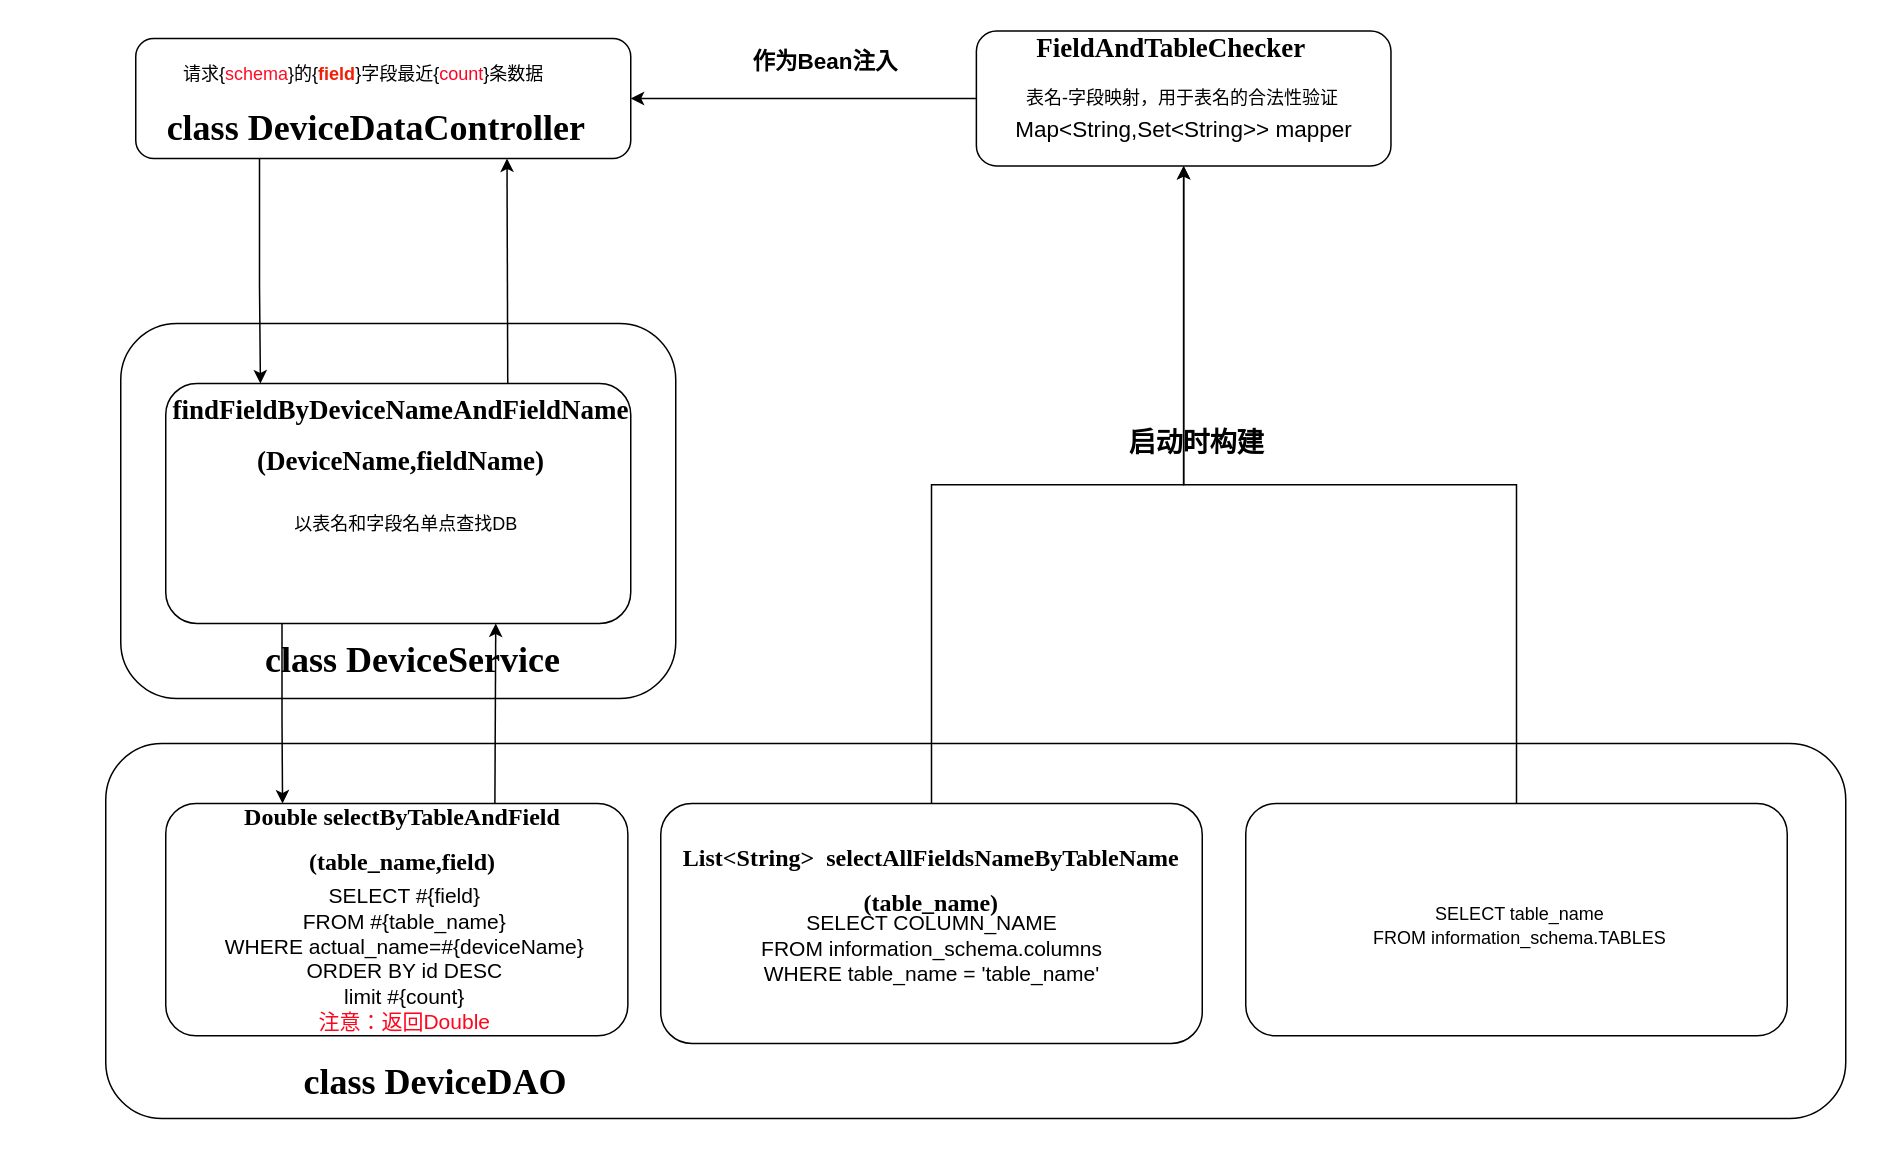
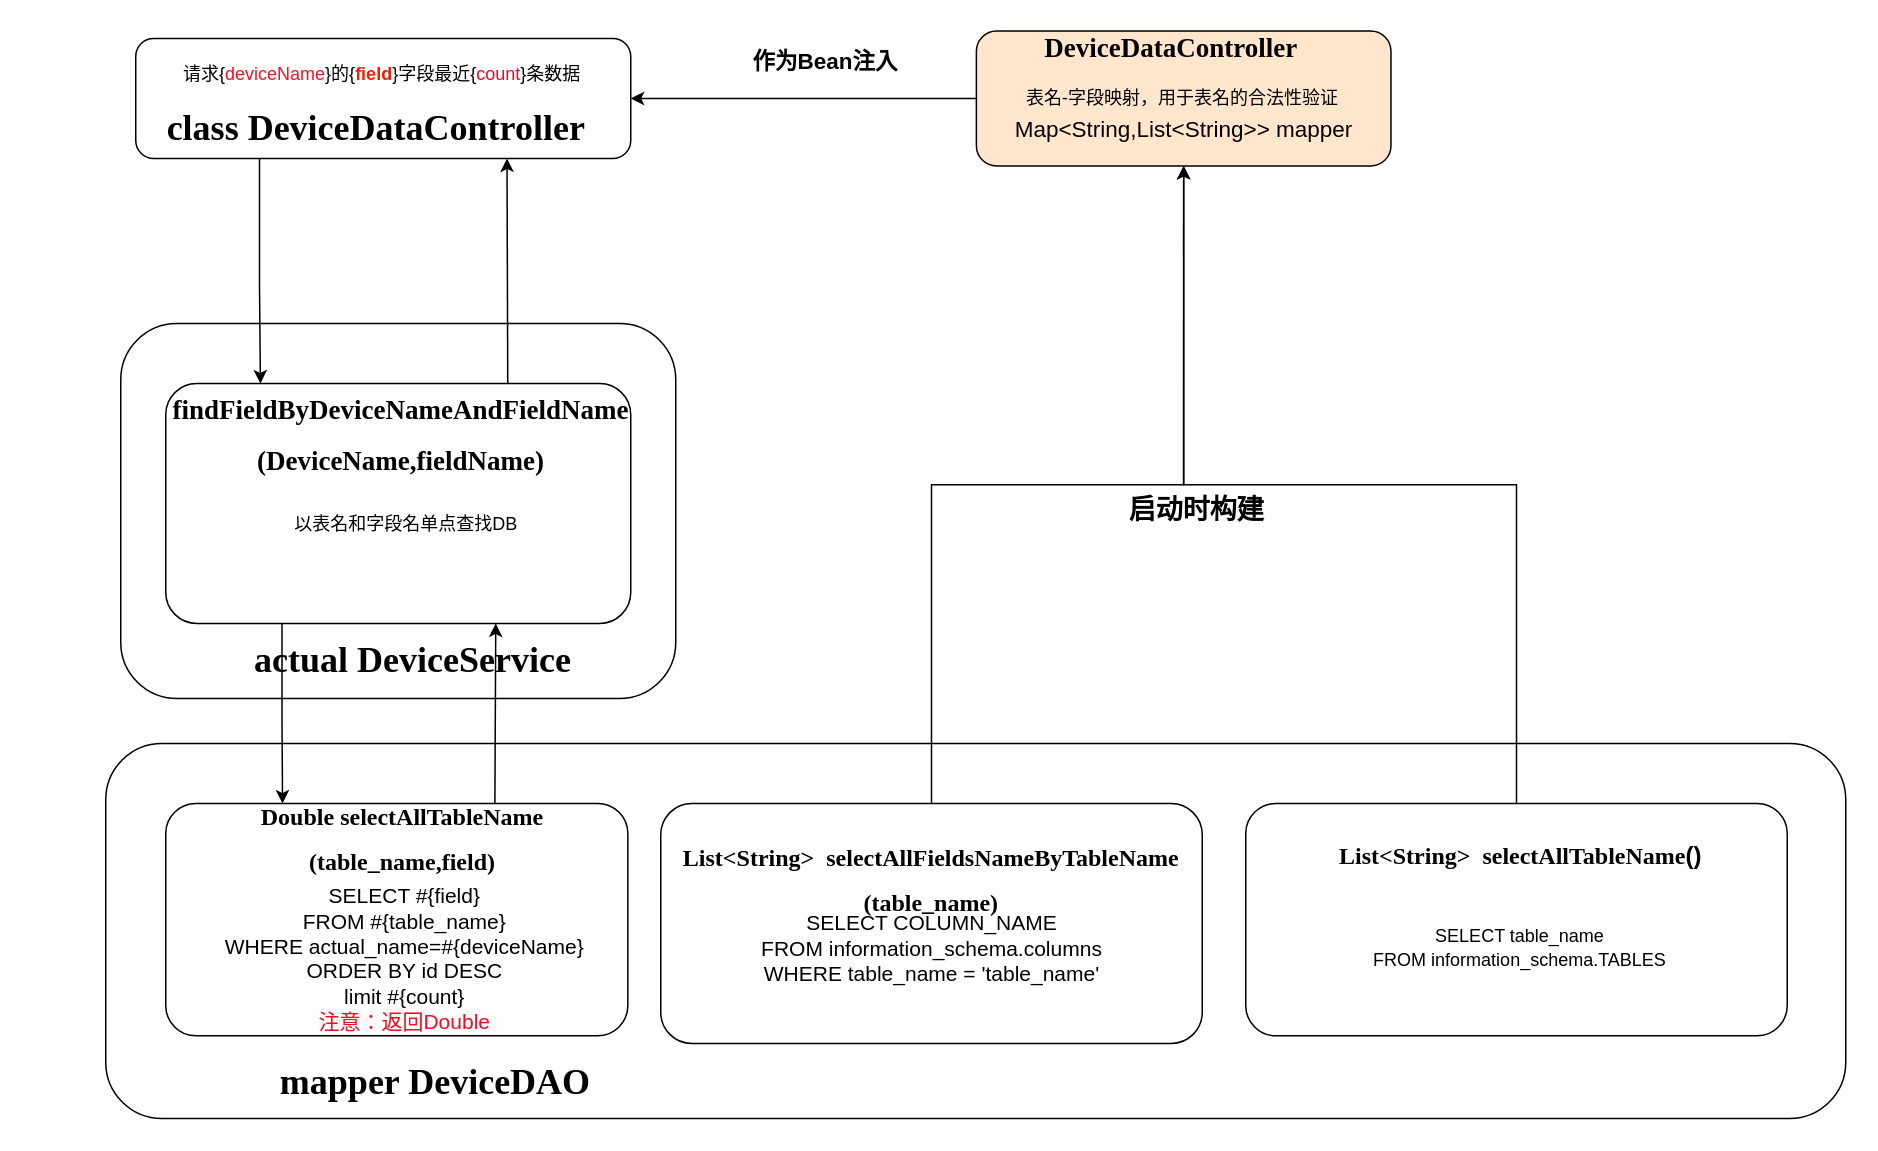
- <mxCell id="31" value="&lt;h1 style=&quot;border-color: var(--border-color); font-size: 18px;&quot;&gt;&lt;font face=&quot;Times New Roman&quot;&gt;FieldAndTableChecker&lt;/font&gt;&lt;/h1&gt;" style="text;html=1;strokeColor=none;fillColor=none;align=center;verticalAlign=middle;whiteSpace=wrap;rounded=0;fontSize=18;" parent="29" vertex="1"><mxGeometry x="8.39" y="0.001" width="272.932" height="23.54" as="geometry" /></mxCell>
+ <mxCell id="31" value="&lt;h1 style=&quot;border-color: var(--border-color); font-size: 18px;&quot;&gt;&lt;font face=&quot;Times New Roman&quot;&gt;DeviceDataController&lt;/font&gt;&lt;/h1&gt;" style="text;html=1;strokeColor=none;fillColor=none;align=center;verticalAlign=middle;whiteSpace=wrap;rounded=0;fontSize=18;" parent="29" vertex="1"><mxGeometry x="8.39" y="0.001" width="272.932" height="23.54" as="geometry" /></mxCell>
- <mxCell id="14" value="请求{&lt;font color=&quot;#ff0d25&quot;&gt;schema&lt;/font&gt;}的{&lt;b&gt;&lt;font color=&quot;#f21f07&quot;&gt;field&lt;/font&gt;&lt;/b&gt;}字段最近{&lt;font color=&quot;#ff0324&quot;&gt;count&lt;/font&gt;}条数据" style="text;whiteSpace=wrap;html=1;" parent="1" vertex="1"><mxGeometry x="120" y="35" width="270" height="30" as="geometry" /></mxCell>
+ <mxCell id="14" value="请求{&lt;font color=&quot;#ff0d25&quot;&gt;deviceName&lt;/font&gt;}的{&lt;b&gt;&lt;font color=&quot;#f21f07&quot;&gt;field&lt;/font&gt;&lt;/b&gt;}字段最近{&lt;font color=&quot;#ff0324&quot;&gt;count&lt;/font&gt;}条数据" style="text;whiteSpace=wrap;html=1;" parent="1" vertex="1"><mxGeometry x="120" y="35" width="270" height="30" as="geometry" /></mxCell>
- <mxCell id="30" value="表名-字段映射，用于表名的合法性验证" style="rounded=1;whiteSpace=wrap;html=1;" parent="29" vertex="1"><mxGeometry x="14.806" width="276.387" height="90.0" as="geometry" /></mxCell>
+ <mxCell id="30" value="表名-字段映射，用于表名的合法性验证" style="rounded=1;whiteSpace=wrap;html=1;fillColor=#ffe6cc;" parent="29" vertex="1"><mxGeometry x="14.806" width="276.387" height="90.0" as="geometry" /></mxCell>
- <mxCell id="32" value="&lt;font style=&quot;font-size: 15px;&quot;&gt;Map&amp;lt;String,Set&amp;lt;String&amp;gt;&amp;gt; mapper&lt;/font&gt;" style="text;html=1;strokeColor=none;fillColor=none;align=center;verticalAlign=middle;whiteSpace=wrap;rounded=0;fontSize=15;" vertex="1" parent="29"><mxGeometry y="60" width="306" height="10" as="geometry" /></mxCell>
+ <mxCell id="32" value="&lt;font style=&quot;font-size: 15px;&quot;&gt;Map&amp;lt;String,List&amp;lt;String&amp;gt;&amp;gt; mapper&lt;/font&gt;" style="text;html=1;strokeColor=none;fillColor=none;align=center;verticalAlign=middle;whiteSpace=wrap;rounded=0;fontSize=15;" vertex="1" parent="29"><mxGeometry y="60" width="306" height="10" as="geometry" /></mxCell>
- <mxCell id="37" value="&lt;h2&gt;启动时构建&lt;/h2&gt;" style="text;html=1;strokeColor=none;fillColor=none;align=center;verticalAlign=middle;whiteSpace=wrap;rounded=0;" vertex="1" parent="1"><mxGeometry x="733.62" y="280" width="126.75" height="30" as="geometry" /></mxCell>
+ <mxCell id="37" value="&lt;h2&gt;启动时构建&lt;/h2&gt;" style="text;html=1;strokeColor=none;fillColor=none;align=center;verticalAlign=middle;whiteSpace=wrap;rounded=0;" vertex="1" parent="1"><mxGeometry x="733.62" y="325" width="126.75" height="30" as="geometry" /></mxCell>
- <mxCell id="11" value="&lt;h1 style=&quot;border-color: var(--border-color);&quot;&gt;&lt;font style=&quot;border-color: var(--border-color);&quot; face=&quot;Times New Roman&quot;&gt;class DeviceService&lt;/font&gt;&lt;/h1&gt;" style="text;html=1;strokeColor=none;fillColor=none;align=center;verticalAlign=middle;whiteSpace=wrap;rounded=0;" parent="1" vertex="1"><mxGeometry x="100" y="425" width="350" height="30" as="geometry" /></mxCell>
+ <mxCell id="11" value="&lt;h1 style=&quot;border-color: var(--border-color);&quot;&gt;&lt;font style=&quot;border-color: var(--border-color);&quot; face=&quot;Times New Roman&quot;&gt;actual DeviceService&lt;/font&gt;&lt;/h1&gt;" style="text;html=1;strokeColor=none;fillColor=none;align=center;verticalAlign=middle;whiteSpace=wrap;rounded=0;" parent="1" vertex="1"><mxGeometry x="100" y="425" width="350" height="30" as="geometry" /></mxCell>
- <mxCell id="9" value="&lt;h1 style=&quot;border-color: var(--border-color); font-size: 16px;&quot;&gt;&lt;font style=&quot;border-color: var(--border-color); font-size: 16px;&quot; face=&quot;Times New Roman&quot;&gt;Double selectByTableAndField&lt;/font&gt;&lt;/h1&gt;&lt;h1 style=&quot;border-color: var(--border-color); font-size: 16px;&quot;&gt;&lt;font style=&quot;border-color: var(--border-color); font-size: 16px;&quot; face=&quot;Times New Roman&quot;&gt;(table_name,field)&lt;/font&gt;&lt;/h1&gt;" style="text;html=1;strokeColor=none;fillColor=none;align=center;verticalAlign=middle;whiteSpace=wrap;rounded=0;fontSize=16;spacing=2;" parent="7" vertex="1"><mxGeometry x="5.776" y="9.677" width="304.224" height="29.032" as="geometry" /></mxCell>
+ <mxCell id="9" value="&lt;h1 style=&quot;border-color: var(--border-color); font-size: 16px;&quot;&gt;&lt;font style=&quot;border-color: var(--border-color); font-size: 16px;&quot; face=&quot;Times New Roman&quot;&gt;Double selectAllTableName&lt;/font&gt;&lt;/h1&gt;&lt;h1 style=&quot;border-color: var(--border-color); font-size: 16px;&quot;&gt;&lt;font style=&quot;border-color: var(--border-color); font-size: 16px;&quot; face=&quot;Times New Roman&quot;&gt;(table_name,field)&lt;/font&gt;&lt;/h1&gt;" style="text;html=1;strokeColor=none;fillColor=none;align=center;verticalAlign=middle;whiteSpace=wrap;rounded=0;fontSize=16;spacing=2;" parent="7" vertex="1"><mxGeometry x="5.776" y="9.677" width="304.224" height="29.032" as="geometry" /></mxCell>
+ <mxCell id="26" value="&lt;h1 style=&quot;border-color: var(--border-color); font-size: 16px;&quot;&gt;&lt;font style=&quot;border-color: var(--border-color); font-size: 16px;&quot; face=&quot;Times New Roman&quot;&gt;List&amp;lt;String&amp;gt;&amp;nbsp; selectAllTableName&lt;/font&gt;()&lt;/h1&gt;" style="text;html=1;strokeColor=none;fillColor=none;align=center;verticalAlign=middle;whiteSpace=wrap;rounded=0;fontSize=16;spacing=2;" parent="24" vertex="1"><mxGeometry x="5.639" y="20.0" width="355.361" height="29.03" as="geometry" /></mxCell>
- <mxCell id="27" value="&lt;font style=&quot;&quot;&gt;SELECT table_name &lt;br&gt;FROM information_schema.TABLES&lt;span style=&quot;font-size: 14px;&quot;&gt;&lt;/span&gt;&lt;br&gt;&lt;/font&gt;" style="text;whiteSpace=wrap;html=1;align=center;" parent="24" vertex="1"><mxGeometry x="38.403" y="60" width="289.844" height="60" as="geometry" /></mxCell>
+ <mxCell id="27" value="&lt;font style=&quot;&quot;&gt;SELECT table_name &lt;br&gt;FROM information_schema.TABLES&lt;span style=&quot;font-size: 14px;&quot;&gt;&lt;/span&gt;&lt;br&gt;&lt;/font&gt;" style="text;whiteSpace=wrap;html=1;align=center;" parent="24" vertex="1"><mxGeometry x="38.403" y="75" width="289.844" height="60" as="geometry" /></mxCell>
- <mxCell id="4" value="&lt;h1 style=&quot;border-color: var(--border-color);&quot;&gt;&lt;font style=&quot;border-color: var(--border-color);&quot; face=&quot;Times New Roman&quot;&gt;class DeviceDAO&lt;/font&gt;&lt;/h1&gt;" style="text;html=1;strokeColor=none;fillColor=none;align=center;verticalAlign=middle;whiteSpace=wrap;rounded=0;" parent="1" vertex="1"><mxGeometry x="20" y="706.29" width="540" height="29.032" as="geometry" /></mxCell>
+ <mxCell id="4" value="&lt;h1 style=&quot;border-color: var(--border-color);&quot;&gt;&lt;font style=&quot;border-color: var(--border-color);&quot; face=&quot;Times New Roman&quot;&gt;mapper DeviceDAO&lt;/font&gt;&lt;/h1&gt;" style="text;html=1;strokeColor=none;fillColor=none;align=center;verticalAlign=middle;whiteSpace=wrap;rounded=0;" parent="1" vertex="1"><mxGeometry x="20" y="706.29" width="540" height="29.032" as="geometry" /></mxCell>
